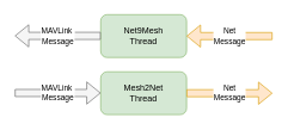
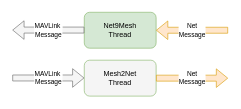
- <mxCell id="5" value="Mesh2Net&lt;br&gt;Thread" style="rounded=1;whiteSpace=wrap;html=1;fillColor=#d5e8d4;strokeColor=#82b366;" parent="1" vertex="1"><mxGeometry x="140" y="100" width="120" height="60" as="geometry" /></mxCell>
+ <mxCell id="5" value="Mesh2Net&lt;br&gt;Thread" style="rounded=1;whiteSpace=wrap;html=1;fillColor=#f5f5f5;strokeColor=#82b366;" parent="1" vertex="1"><mxGeometry x="140" y="100" width="120" height="60" as="geometry" /></mxCell>
